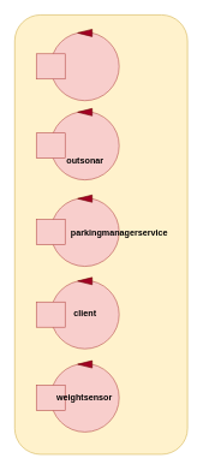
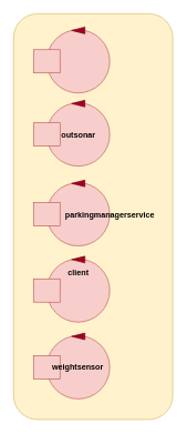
- <mxCell id="10" value="&lt;font color=&quot;#000000&quot;&gt;&lt;b&gt;outsonar&lt;/b&gt;&lt;/font&gt;" style="text;html=1;strokeColor=none;fillColor=none;align=center;verticalAlign=middle;whiteSpace=wrap;rounded=0;" parent="1" vertex="1"><mxGeometry x="98" y="212" width="40" height="20" as="geometry" /></mxCell>
+ <mxCell id="10" value="&lt;font color=&quot;#000000&quot;&gt;&lt;b&gt;outsonar&lt;/b&gt;&lt;/font&gt;" style="text;html=1;strokeColor=none;fillColor=none;align=center;verticalAlign=middle;whiteSpace=wrap;rounded=0;" parent="1" vertex="1"><mxGeometry x="98" y="192" width="40" height="20" as="geometry" /></mxCell>
- <mxCell id="19" value="&lt;font color=&quot;#000000&quot;&gt;&lt;b&gt;client&lt;/b&gt;&lt;/font&gt;" style="text;html=1;strokeColor=none;fillColor=none;align=center;verticalAlign=middle;whiteSpace=wrap;rounded=0;" parent="1" vertex="1"><mxGeometry x="98" y="426.5" width="40" height="15.5" as="geometry" /></mxCell>
+ <mxCell id="19" value="&lt;font color=&quot;#000000&quot;&gt;&lt;b&gt;client&lt;/b&gt;&lt;/font&gt;" style="text;html=1;strokeColor=none;fillColor=none;align=center;verticalAlign=middle;whiteSpace=wrap;rounded=0;" parent="1" vertex="1"><mxGeometry x="98" y="401.5" width="40" height="15.5" as="geometry" /></mxCell>
